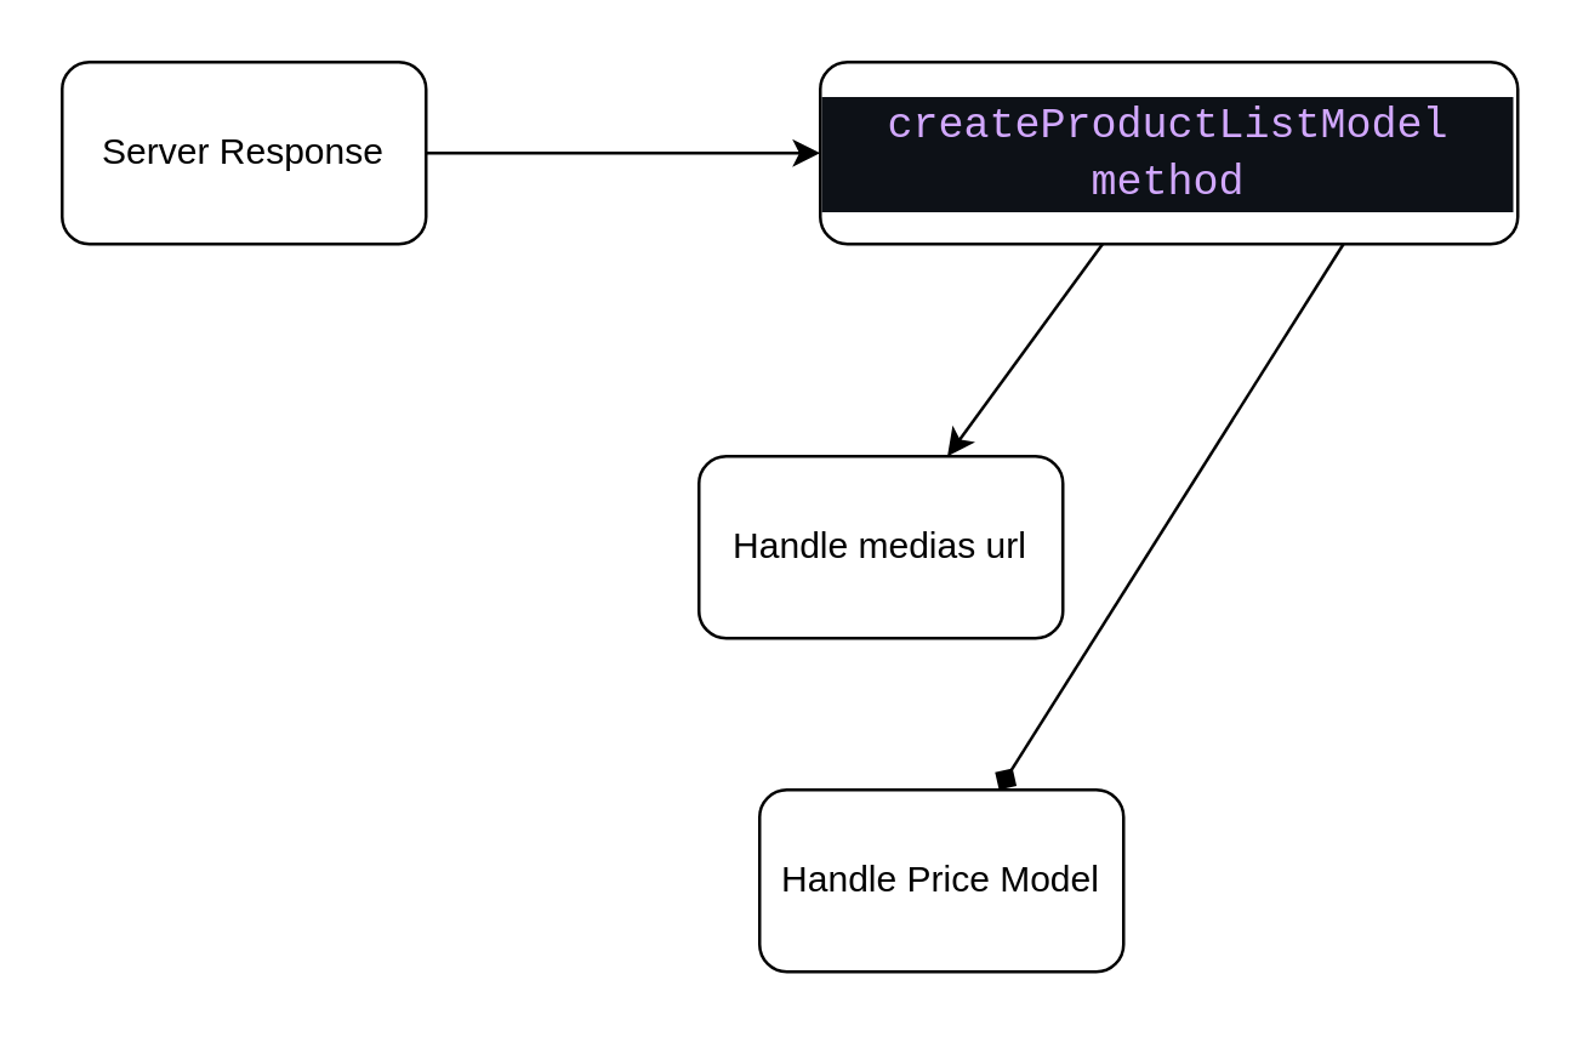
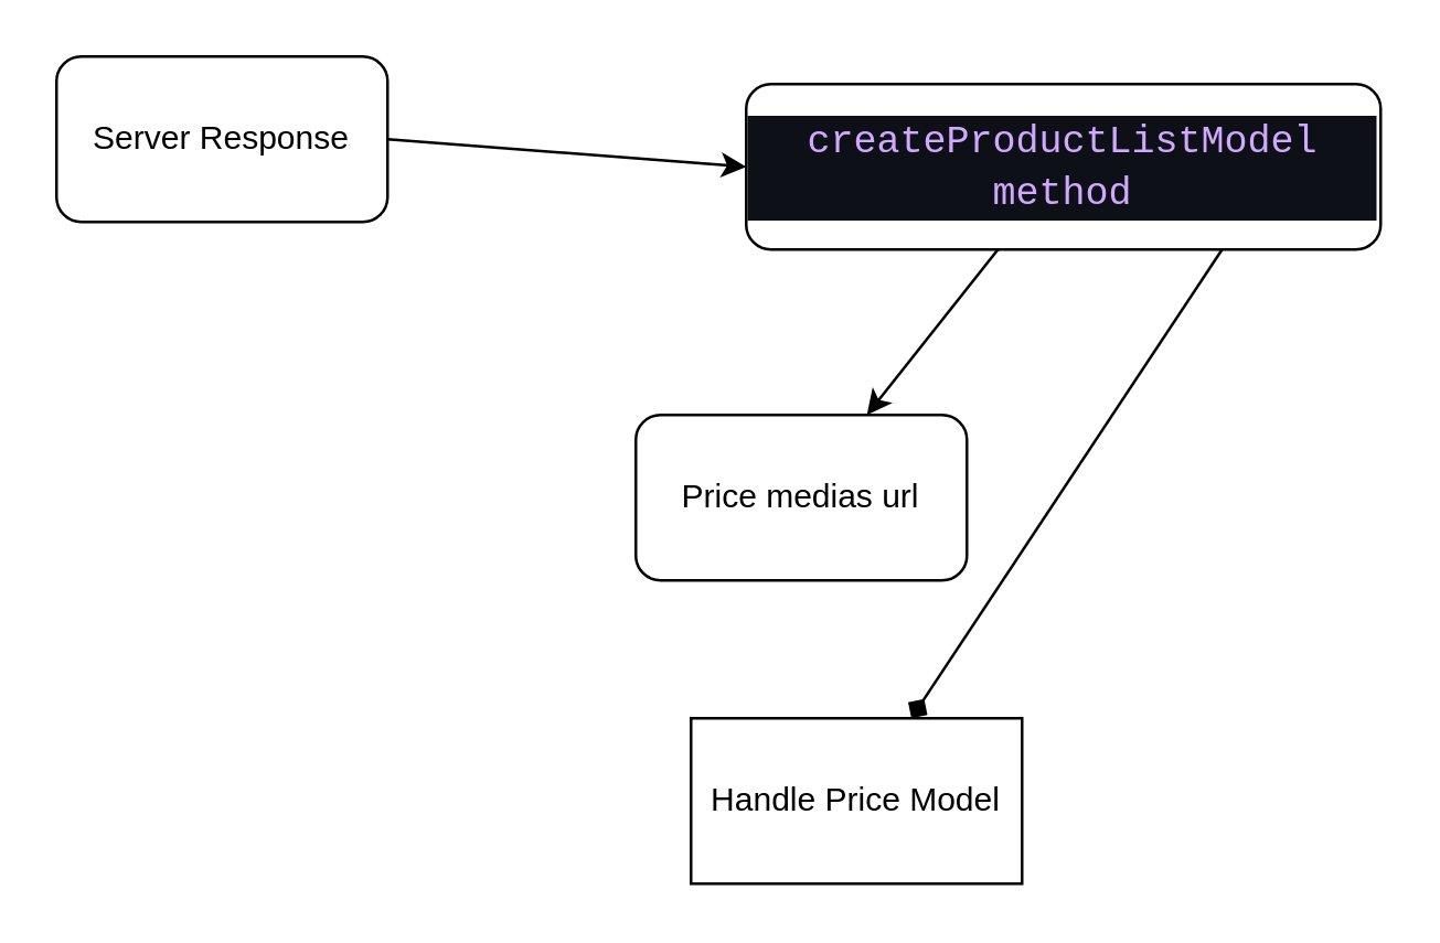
- <mxCell id="6" value="&lt;div style=&quot;color: rgb(230, 237, 243); background-color: rgb(13, 17, 23); font-family: Consolas, &amp;quot;Courier New&amp;quot;, monospace; font-size: 14px; line-height: 19px;&quot;&gt;&lt;span style=&quot;color: #d2a8ff;&quot;&gt;createProductListModel method&lt;/span&gt;&lt;/div&gt;" style="rounded=1;whiteSpace=wrap;html=1;" vertex="1" parent="1"><mxGeometry x="270" y="20" width="230" height="60" as="geometry" /></mxCell>
+ <mxCell id="6" value="&lt;div style=&quot;color: rgb(230, 237, 243); background-color: rgb(13, 17, 23); font-family: Consolas, &amp;quot;Courier New&amp;quot;, monospace; font-size: 14px; line-height: 19px;&quot;&gt;&lt;span style=&quot;color: #d2a8ff;&quot;&gt;createProductListModel method&lt;/span&gt;&lt;/div&gt;" style="rounded=1;whiteSpace=wrap;html=1;" vertex="1" parent="1"><mxGeometry x="270" y="30" width="230" height="60" as="geometry" /></mxCell>
- <mxCell id="7" value="Handle medias url" style="rounded=1;whiteSpace=wrap;html=1;" vertex="1" parent="1"><mxGeometry x="230" y="150" width="120" height="60" as="geometry" /></mxCell>
+ <mxCell id="7" value="Price medias url" style="rounded=1;whiteSpace=wrap;html=1;" vertex="1" parent="1"><mxGeometry x="230" y="150" width="120" height="60" as="geometry" /></mxCell>
- <mxCell id="8" value="Handle Price Model" style="rounded=1;whiteSpace=wrap;html=1;" vertex="1" parent="1"><mxGeometry x="250" y="260" width="120" height="60" as="geometry" /></mxCell>
+ <mxCell id="8" value="Handle Price Model" style="whiteSpace=wrap;html=1;rounded=0;" vertex="1" parent="1"><mxGeometry x="250" y="260" width="120" height="60" as="geometry" /></mxCell>
